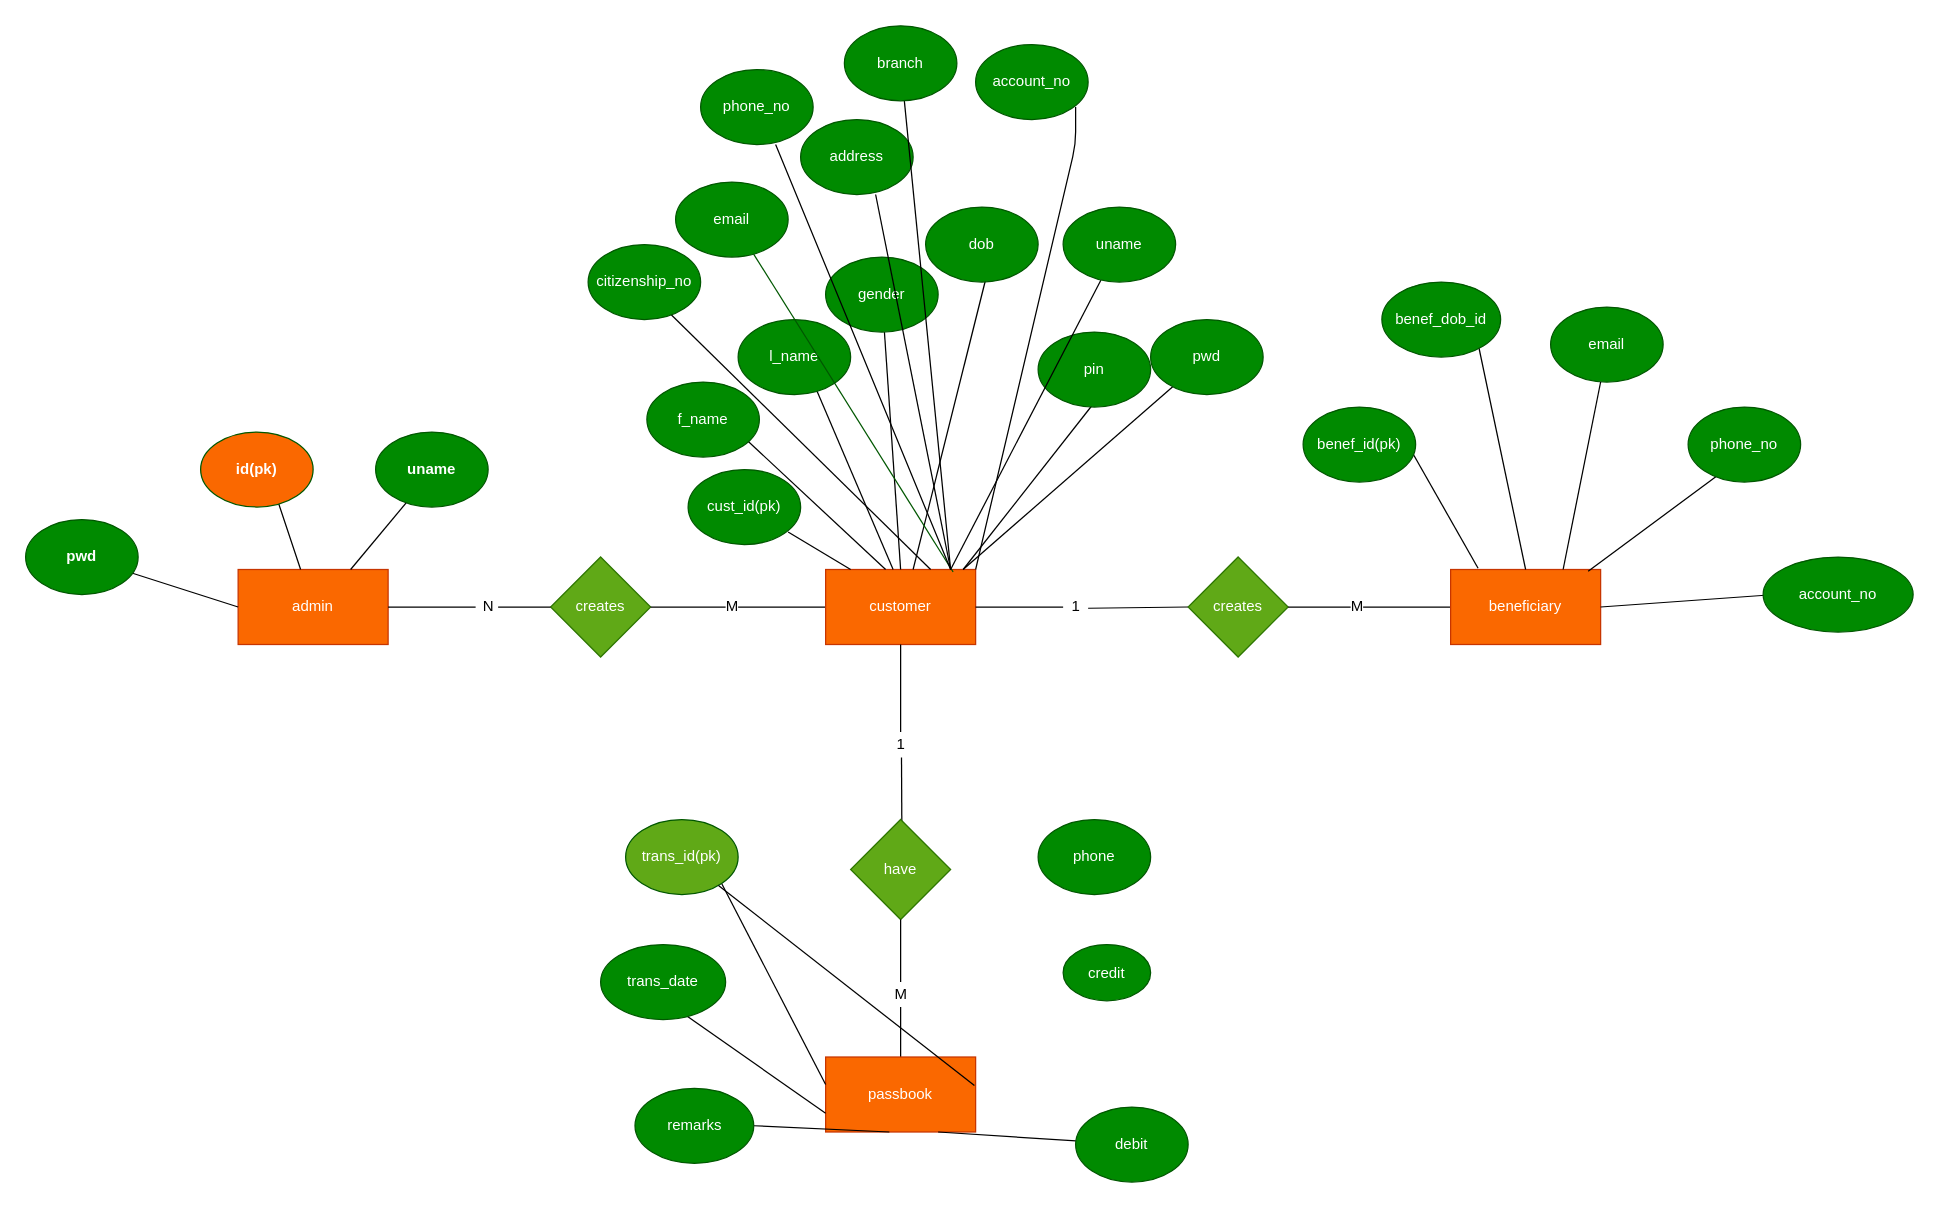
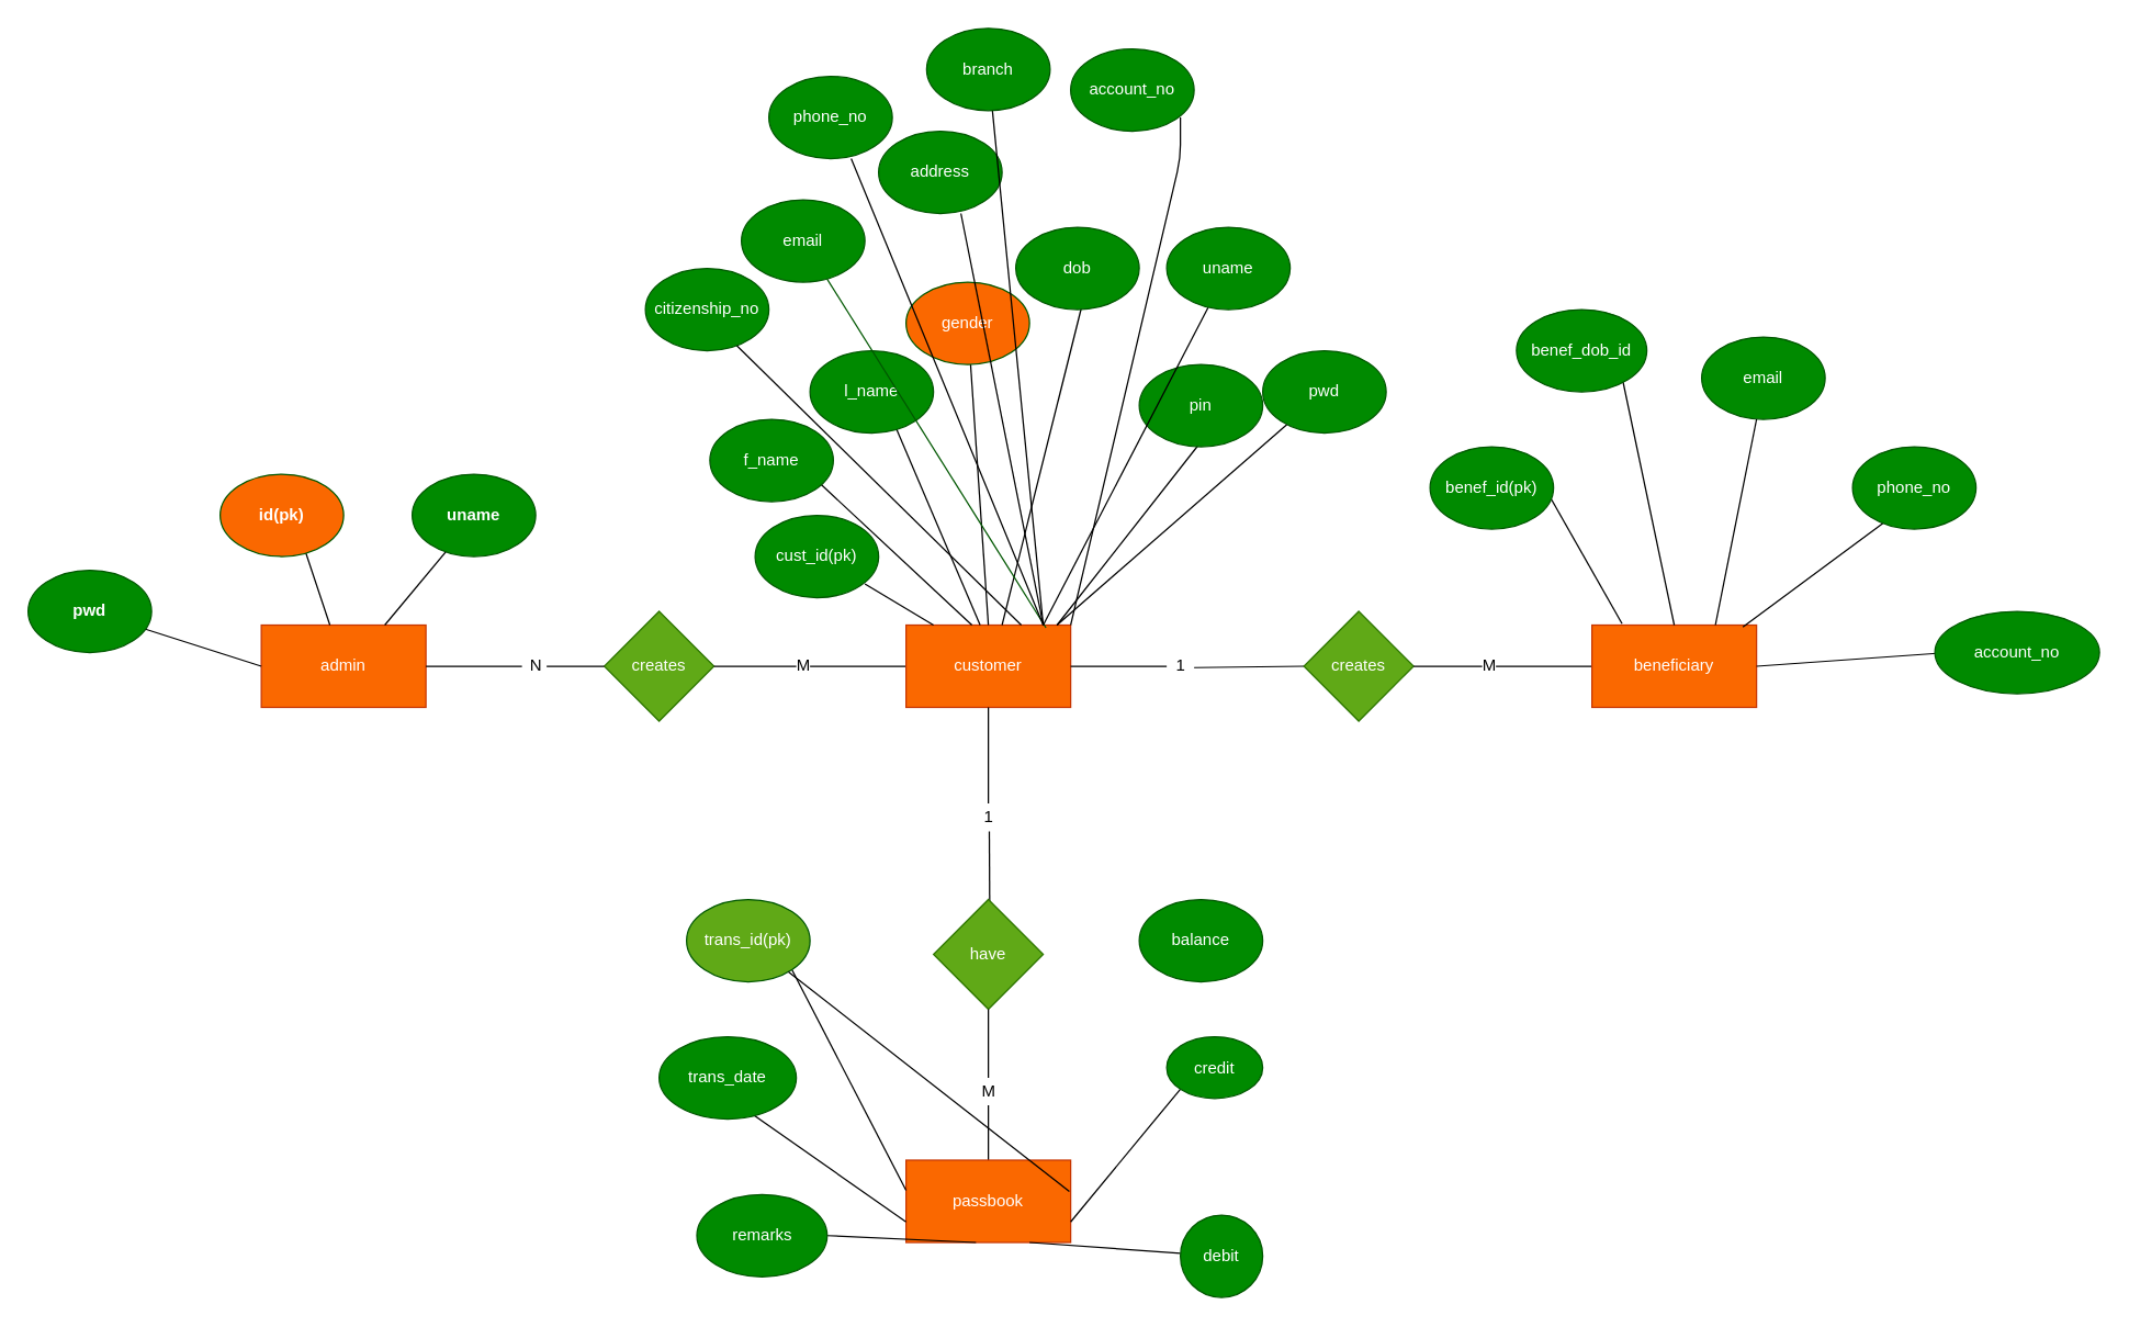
- <mxCell id="24" value="gender" style="ellipse;whiteSpace=wrap;html=1;fillColor=#008a00;strokeColor=#005700;fontColor=#ffffff;" vertex="1" parent="1"><mxGeometry x="660" y="205" width="90" height="60" as="geometry" /></mxCell>
+ <mxCell id="24" value="gender" style="ellipse;whiteSpace=wrap;html=1;fillColor=#fa6800;strokeColor=#005700;fontColor=#ffffff;" vertex="1" parent="1"><mxGeometry x="660" y="205" width="90" height="60" as="geometry" /></mxCell>
- <mxCell id="81" value="&lt;span style=&quot;font-size: 12px&quot;&gt;phone&lt;/span&gt;" style="ellipse;whiteSpace=wrap;html=1;strokeColor=#005700;fillColor=#008a00;fontColor=#ffffff;" vertex="1" parent="1"><mxGeometry x="830" y="655" width="90" height="60" as="geometry" /></mxCell>
+ <mxCell id="81" value="&lt;span style=&quot;font-size: 12px&quot;&gt;balance&lt;/span&gt;" style="ellipse;whiteSpace=wrap;html=1;strokeColor=#005700;fillColor=#008a00;fontColor=#ffffff;" vertex="1" parent="1"><mxGeometry x="830" y="655" width="90" height="60" as="geometry" /></mxCell>
+ <mxCell id="79" value="" style="endArrow=none;html=1;exitX=1;exitY=0.75;exitDx=0;exitDy=0;entryX=0;entryY=1;entryDx=0;entryDy=0;" edge="1" parent="1" source="70" target="80"><mxGeometry width="50" height="50" relative="1" as="geometry"><mxPoint x="470" y="805" as="sourcePoint" /><mxPoint x="880" y="915" as="targetPoint" /></mxGeometry></mxCell>
- <mxCell id="78" value="debit" style="ellipse;whiteSpace=wrap;html=1;fillColor=#008a00;strokeColor=#005700;fontColor=#ffffff;" vertex="1" parent="1"><mxGeometry x="860" y="885" width="90" height="60" as="geometry" /></mxCell>
+ <mxCell id="78" value="debit" style="ellipse;whiteSpace=wrap;html=1;fillColor=#008a00;strokeColor=#005700;fontColor=#ffffff;" vertex="1" parent="1"><mxGeometry x="860" y="885" width="60" height="60" as="geometry" /></mxCell>
